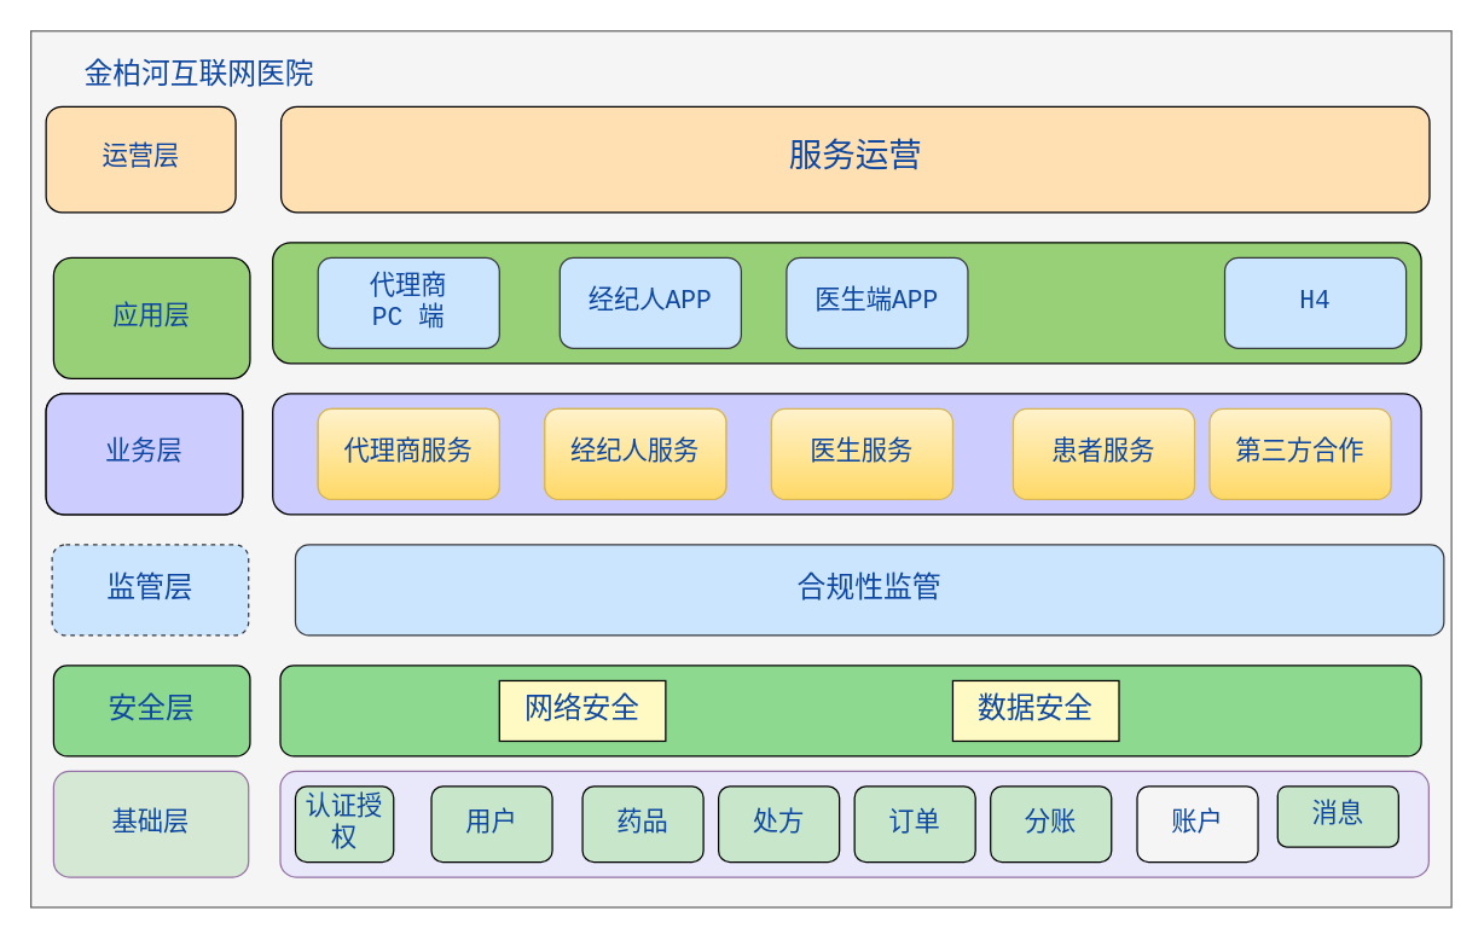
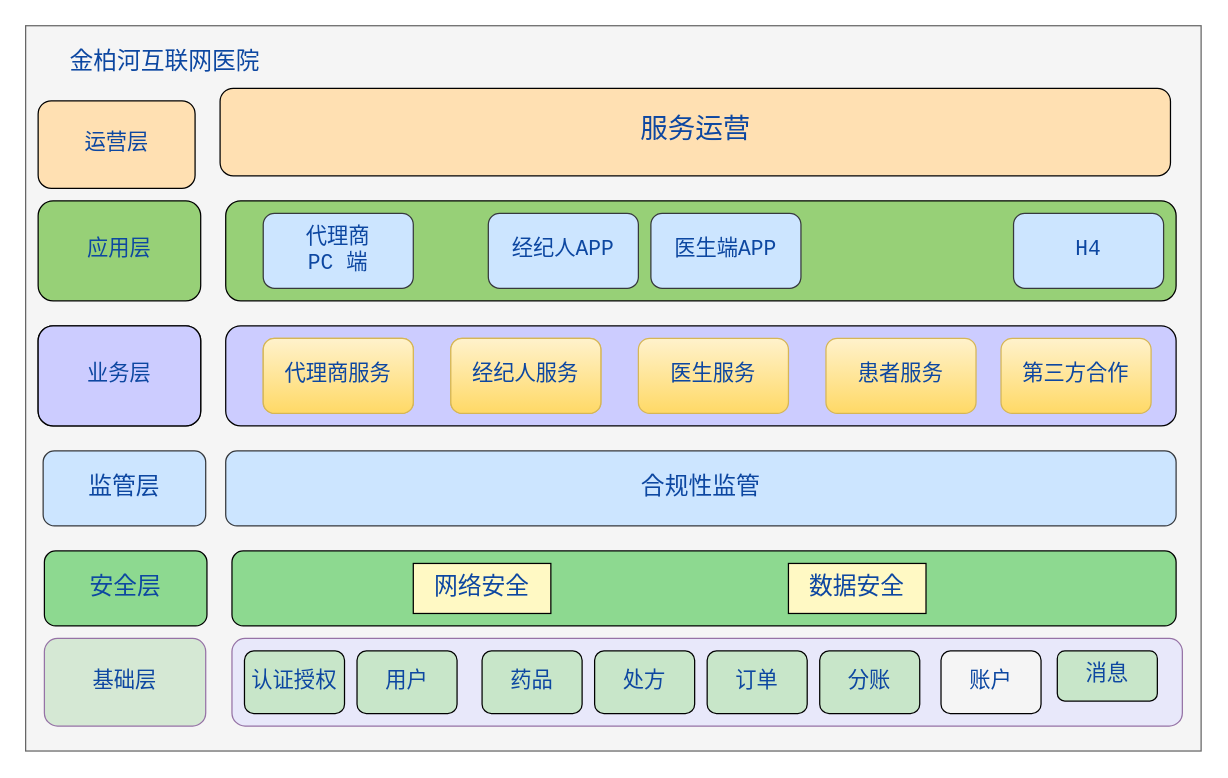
- <mxCell id="21" value="&lt;font style=&quot;font-size: 17px;&quot;&gt;运营层&lt;/font&gt;" style="rounded=1;whiteSpace=wrap;html=1;fontFamily=Courier New;fontSize=16;fillColor=#FFE0B2;gradientColor=none;fontColor=#0D47A1;fontStyle=0" vertex="1" parent="1"><mxGeometry x="30" y="70" width="125.5" height="70" as="geometry" /></mxCell>
+ <mxCell id="21" value="&lt;font style=&quot;font-size: 17px;&quot;&gt;运营层&lt;/font&gt;" style="rounded=1;whiteSpace=wrap;html=1;fontFamily=Courier New;fontSize=16;fillColor=#FFE0B2;gradientColor=none;fontColor=#0D47A1;fontStyle=0" vertex="1" parent="1"><mxGeometry x="30" y="80" width="125.5" height="70" as="geometry" /></mxCell>
- <mxCell id="22" value="&lt;font style=&quot;font-size: 22px;&quot;&gt;服务运营&lt;/font&gt;" style="rounded=1;whiteSpace=wrap;html=1;fontFamily=Courier New;fontSize=16;fillColor=#FFE0B2;gradientColor=none;labelBorderColor=none;fontColor=#0D47A1;fontStyle=0" vertex="1" parent="1"><mxGeometry x="185.5" y="70" width="760" height="70" as="geometry" /></mxCell>
+ <mxCell id="22" value="&lt;font style=&quot;font-size: 22px;&quot;&gt;服务运营&lt;/font&gt;" style="rounded=1;whiteSpace=wrap;html=1;fontFamily=Courier New;fontSize=16;fillColor=#FFE0B2;gradientColor=none;labelBorderColor=none;fontColor=#0D47A1;fontStyle=0" vertex="1" parent="1"><mxGeometry x="175.5" y="70" width="760" height="70" as="geometry" /></mxCell>
- <mxCell id="19" value="&lt;font style=&quot;font-size: 17px;&quot;&gt;经纪人APP&lt;/font&gt;" style="rounded=1;whiteSpace=wrap;html=1;fontFamily=Courier New;fontSize=16;fillColor=#cce5ff;strokeColor=#36393d;fontColor=#0D47A1;fontStyle=0" vertex="1" parent="1"><mxGeometry x="370" y="170" width="120" height="60" as="geometry" /></mxCell>
+ <mxCell id="19" value="&lt;font style=&quot;font-size: 17px;&quot;&gt;经纪人APP&lt;/font&gt;" style="rounded=1;whiteSpace=wrap;html=1;fontFamily=Courier New;fontSize=16;fillColor=#cce5ff;strokeColor=#36393d;fontColor=#0D47A1;fontStyle=0" vertex="1" parent="1"><mxGeometry x="390" y="170" width="120" height="60" as="geometry" /></mxCell>
- <mxCell id="16" value="&lt;font style=&quot;font-size: 17px;&quot;&gt;应用层&lt;/font&gt;" style="rounded=1;whiteSpace=wrap;html=1;fontFamily=Courier New;fontSize=16;fillColor=#97D077;gradientColor=none;fontColor=#0D47A1;fontStyle=0" vertex="1" parent="1"><mxGeometry x="35" y="170" width="130" height="80" as="geometry" /></mxCell>
+ <mxCell id="16" value="&lt;font style=&quot;font-size: 17px;&quot;&gt;应用层&lt;/font&gt;" style="rounded=1;whiteSpace=wrap;html=1;fontFamily=Courier New;fontSize=16;fillColor=#97D077;gradientColor=none;fontColor=#0D47A1;fontStyle=0" vertex="1" parent="1"><mxGeometry x="30" y="160" width="130" height="80" as="geometry" /></mxCell>
- <mxCell id="15" value="&lt;font style=&quot;font-size: 17px;&quot;&gt;患者服务&lt;/font&gt;" style="rounded=1;whiteSpace=wrap;html=1;fontFamily=Courier New;fontSize=16;fillColor=#fff2cc;strokeColor=#d6b656;gradientColor=#ffd966;fontColor=#0D47A1;fontStyle=0" vertex="1" parent="1"><mxGeometry x="670" y="270" width="120" height="60" as="geometry" /></mxCell>
+ <mxCell id="15" value="&lt;font style=&quot;font-size: 17px;&quot;&gt;患者服务&lt;/font&gt;" style="rounded=1;whiteSpace=wrap;html=1;fontFamily=Courier New;fontSize=16;fillColor=#fff2cc;strokeColor=#d6b656;gradientColor=#ffd966;fontColor=#0D47A1;fontStyle=0" vertex="1" parent="1"><mxGeometry x="660" y="270" width="120" height="60" as="geometry" /></mxCell>
- <mxCell id="36" value="&lt;font color=&quot;#0d47a1&quot;&gt;监管层&lt;/font&gt;" style="rounded=1;whiteSpace=wrap;html=1;labelBorderColor=none;fontFamily=Courier New;fontSize=19;fillColor=#cce5ff;strokeColor=#36393d;dashed=1;" vertex="1" parent="1"><mxGeometry x="34" y="360" width="130" height="60" as="geometry" /></mxCell>
+ <mxCell id="36" value="&lt;font color=&quot;#0d47a1&quot;&gt;监管层&lt;/font&gt;" style="rounded=1;whiteSpace=wrap;html=1;labelBorderColor=none;fontFamily=Courier New;fontSize=19;fillColor=#cce5ff;strokeColor=#36393d;" vertex="1" parent="1"><mxGeometry x="34" y="360" width="130" height="60" as="geometry" /></mxCell>
- <mxCell id="37" value="&lt;font color=&quot;#0d47a1&quot;&gt;合规性监管&lt;/font&gt;" style="rounded=1;whiteSpace=wrap;html=1;labelBorderColor=none;fontFamily=Courier New;fontSize=19;fillColor=#cce5ff;strokeColor=#36393d;" vertex="1" parent="1"><mxGeometry x="195" y="360" width="760" height="60" as="geometry" /></mxCell>
+ <mxCell id="37" value="&lt;font color=&quot;#0d47a1&quot;&gt;合规性监管&lt;/font&gt;" style="rounded=1;whiteSpace=wrap;html=1;labelBorderColor=none;fontFamily=Courier New;fontSize=19;fillColor=#cce5ff;strokeColor=#36393d;" vertex="1" parent="1"><mxGeometry x="180" y="360" width="760" height="60" as="geometry" /></mxCell>
- <mxCell id="27" value="&lt;font style=&quot;font-size: 17px;&quot;&gt;认证授权&lt;/font&gt;" style="rounded=1;whiteSpace=wrap;html=1;fontFamily=Courier New;fontSize=16;fillColor=#C8E6C9;fontColor=#0D47A1;fontStyle=0" vertex="1" parent="1"><mxGeometry x="195" y="520" width="65" height="50" as="geometry" /></mxCell>
+ <mxCell id="27" value="&lt;font style=&quot;font-size: 17px;&quot;&gt;认证授权&lt;/font&gt;" style="rounded=1;whiteSpace=wrap;html=1;fontFamily=Courier New;fontSize=16;fillColor=#C8E6C9;fontColor=#0D47A1;fontStyle=0" vertex="1" parent="1"><mxGeometry x="195" y="520" width="80" height="50" as="geometry" /></mxCell>
